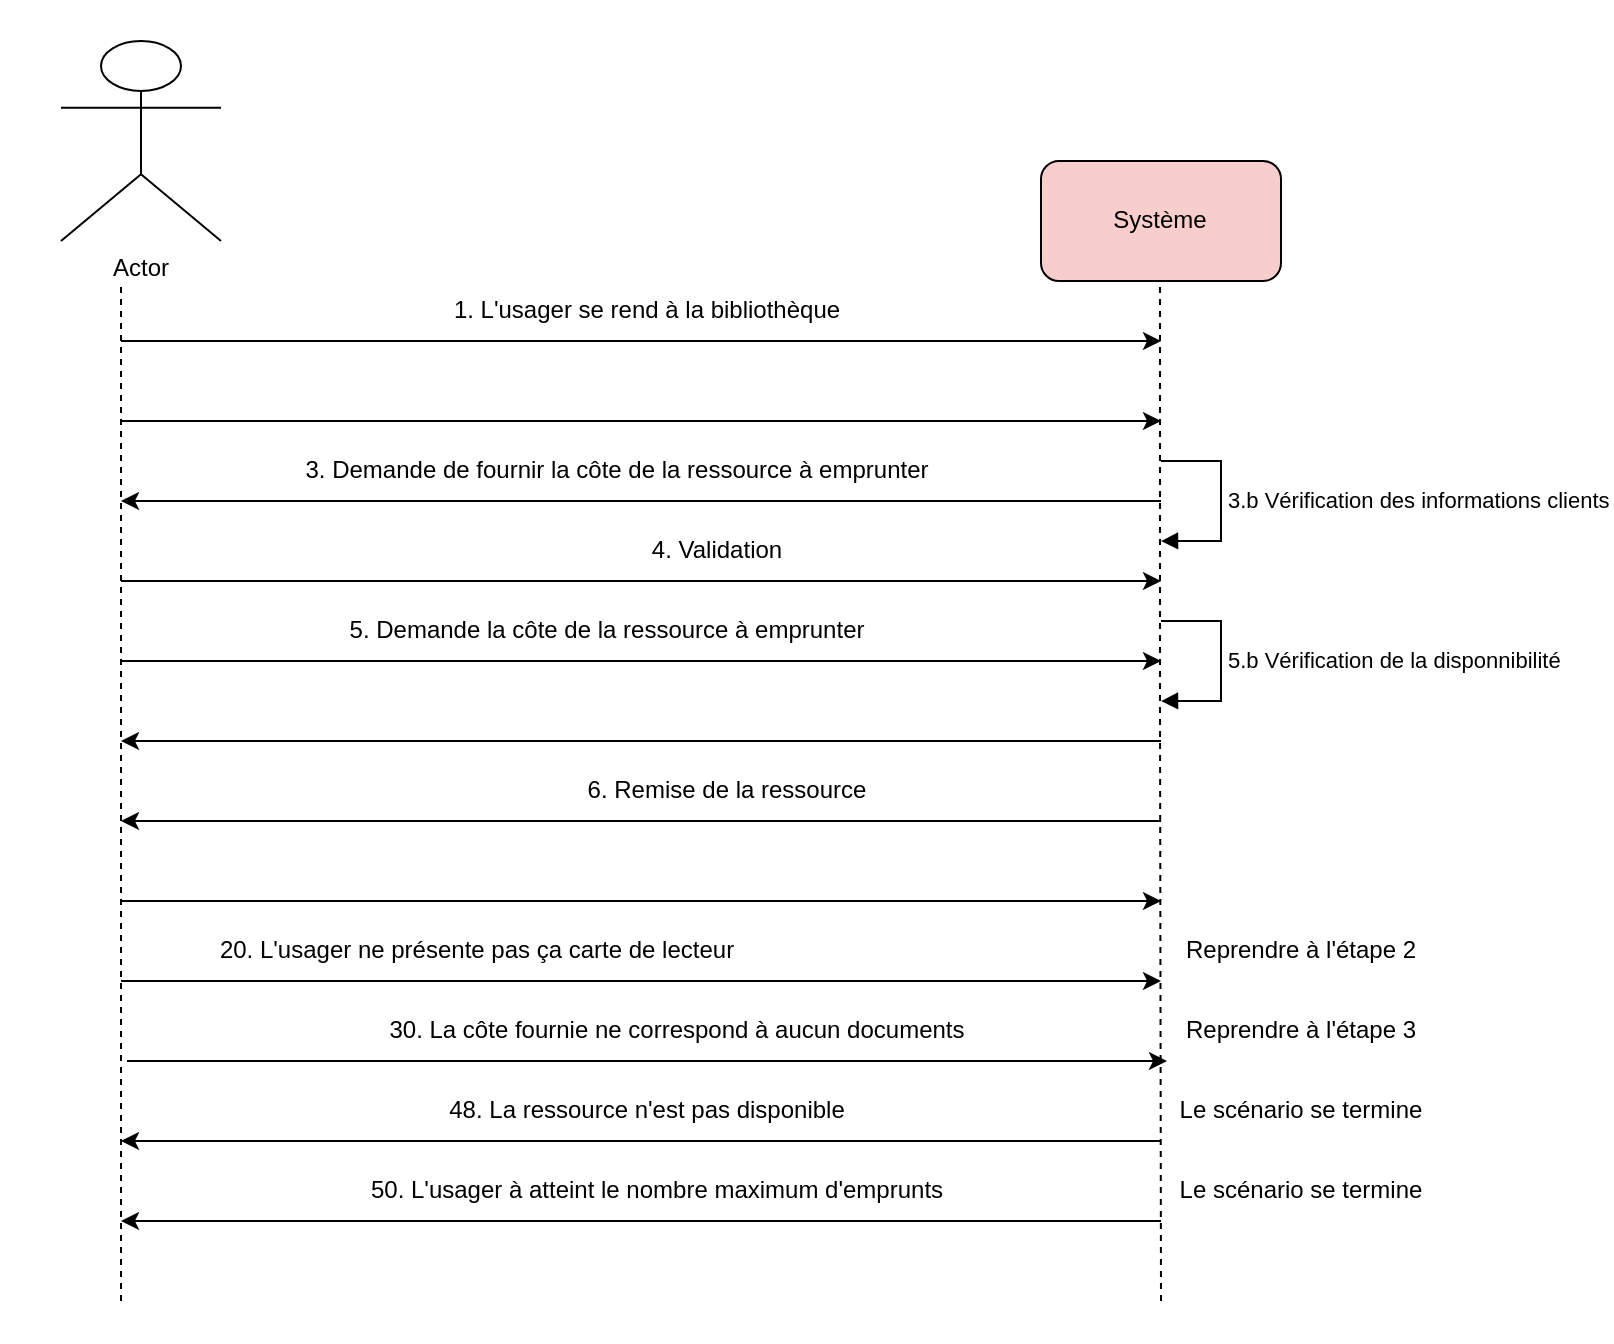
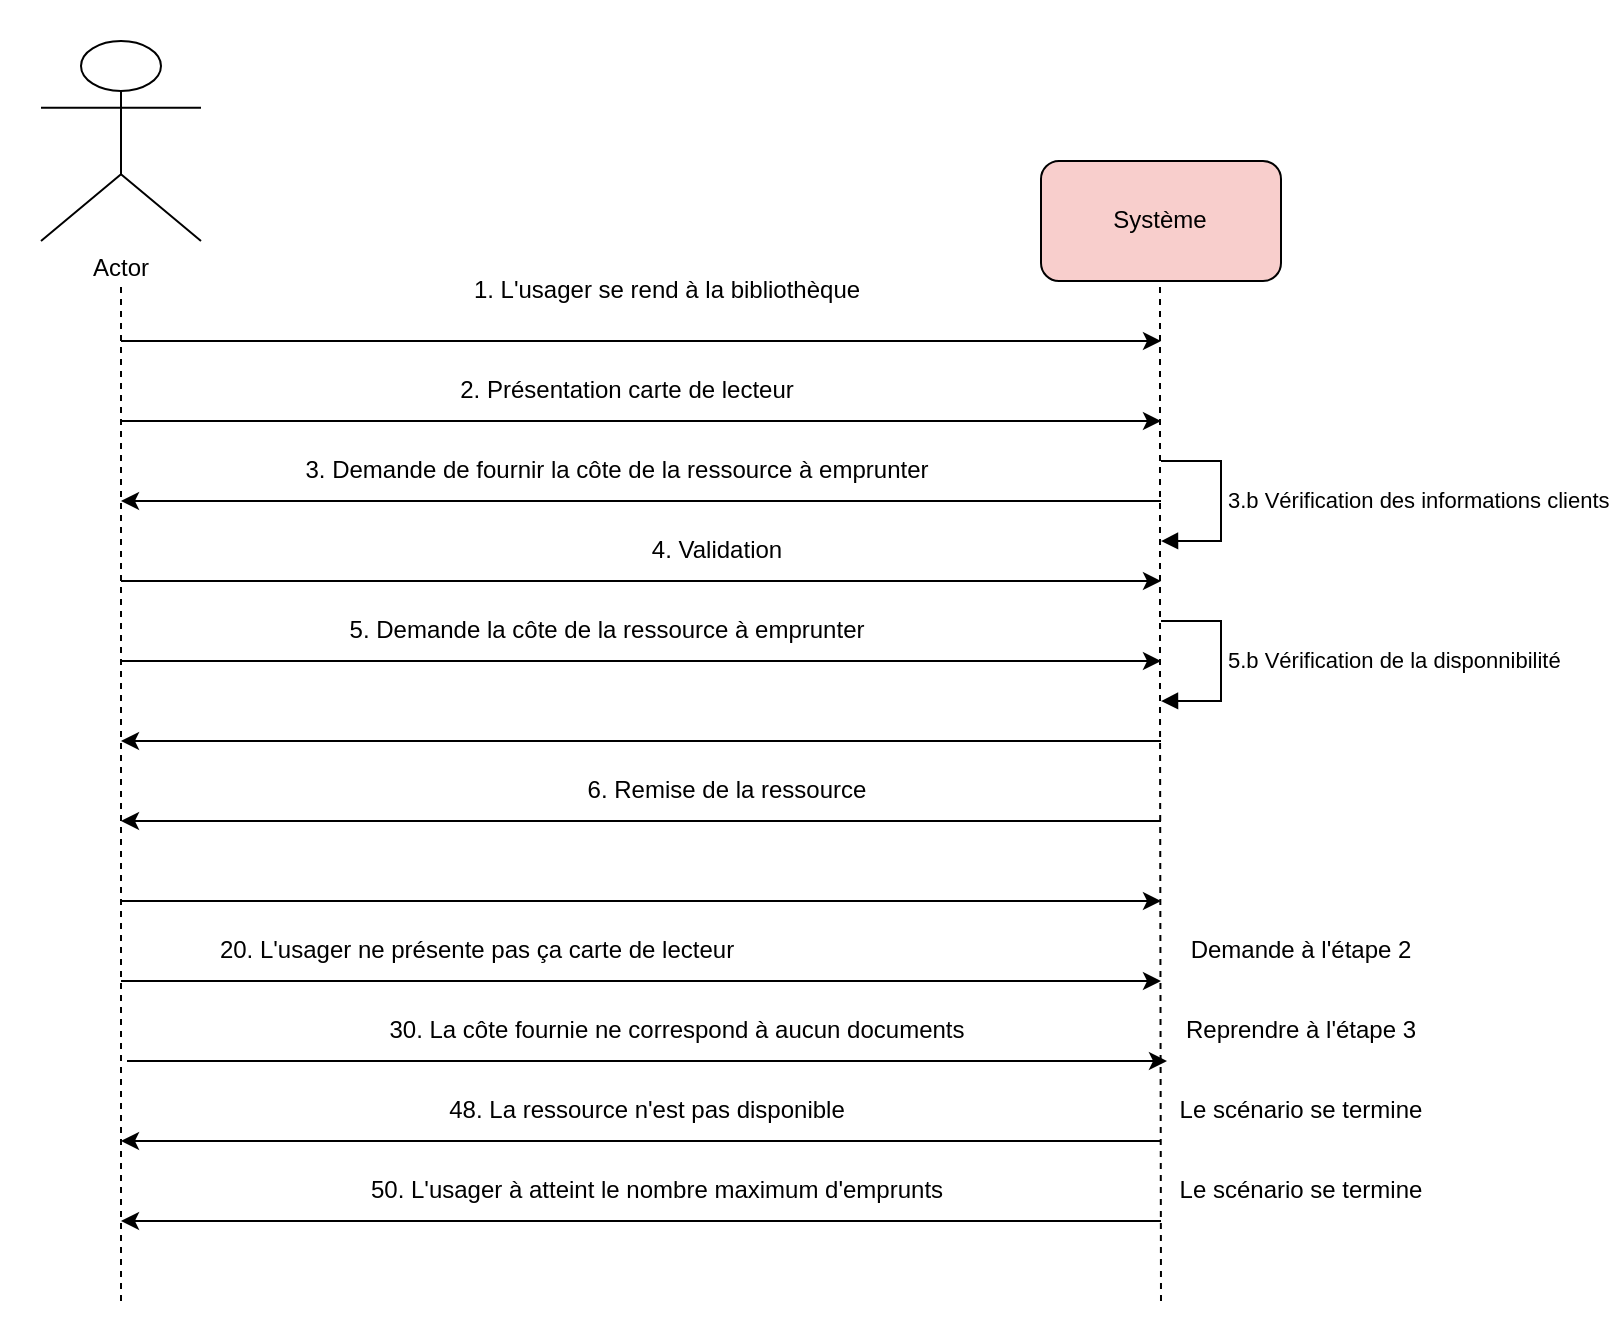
- <mxCell id="2" value="Actor" style="shape=umlActor;verticalLabelPosition=bottom;verticalAlign=top;html=1;outlineConnect=0;" parent="1" vertex="1"><mxGeometry x="30" y="20" width="80" height="100" as="geometry" /></mxCell>
+ <mxCell id="2" value="Actor" style="shape=umlActor;verticalLabelPosition=bottom;verticalAlign=top;html=1;outlineConnect=0;" parent="1" vertex="1"><mxGeometry x="20" y="20" width="80" height="100" as="geometry" /></mxCell>
- <mxCell id="17" value="1. L'usager se rend à la bibliothèque" style="text;html=1;align=center;verticalAlign=middle;resizable=0;points=[];autosize=1;strokeColor=none;fillColor=none;" vertex="1" parent="1"><mxGeometry x="213" y="140" width="220" height="30" as="geometry" /></mxCell>
+ <mxCell id="17" value="1. L'usager se rend à la bibliothèque" style="text;html=1;align=center;verticalAlign=middle;resizable=0;points=[];autosize=1;strokeColor=none;fillColor=none;" vertex="1" parent="1"><mxGeometry x="223" y="130" width="220" height="30" as="geometry" /></mxCell>
+ <mxCell id="7" value="2. Présentation carte de lecteur" style="text;html=1;align=center;verticalAlign=middle;resizable=0;points=[];autosize=1;strokeColor=none;fillColor=none;" parent="1" vertex="1"><mxGeometry x="218" y="180" width="190" height="30" as="geometry" /></mxCell>
- <mxCell id="25" value="Reprendre à l'étape 2" style="text;html=1;align=center;verticalAlign=middle;resizable=0;points=[];autosize=1;strokeColor=none;fillColor=none;" vertex="1" parent="1"><mxGeometry x="580" y="460" width="140" height="30" as="geometry" /></mxCell>
+ <mxCell id="25" value="Demande à l'étape 2" style="text;html=1;align=center;verticalAlign=middle;resizable=0;points=[];autosize=1;strokeColor=none;fillColor=none;" vertex="1" parent="1"><mxGeometry x="580" y="460" width="140" height="30" as="geometry" /></mxCell>
